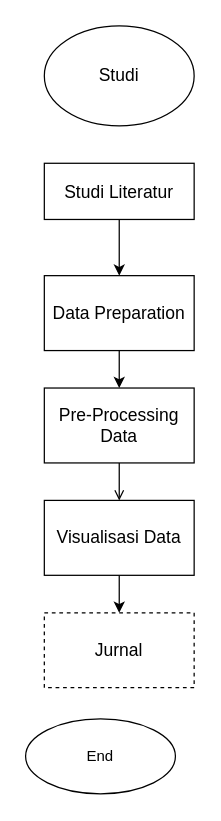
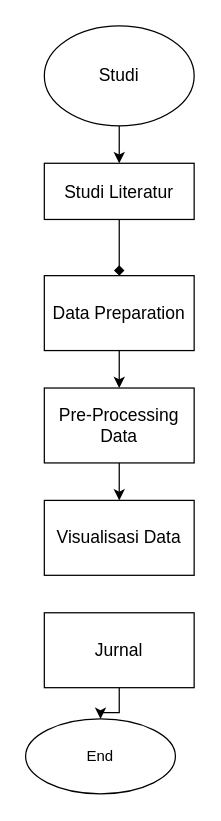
+ <mxCell id="2" value="" style="edgeStyle=orthogonalEdgeStyle;rounded=0;orthogonalLoop=1;jettySize=auto;html=1;fontSize=14;" edge="1" parent="1" source="3" target="5"><mxGeometry relative="1" as="geometry" /></mxCell>
- <mxCell id="4" value="" style="edgeStyle=orthogonalEdgeStyle;rounded=0;orthogonalLoop=1;jettySize=auto;html=1;fontSize=14;" edge="1" parent="1" source="5" target="7"><mxGeometry relative="1" as="geometry" /></mxCell>
+ <mxCell id="4" value="" style="edgeStyle=orthogonalEdgeStyle;rounded=0;orthogonalLoop=1;jettySize=auto;html=1;fontSize=14;endArrow=diamond;" edge="1" parent="1" source="5" target="7"><mxGeometry relative="1" as="geometry" /></mxCell>
- <mxCell id="8" value="" style="edgeStyle=orthogonalEdgeStyle;rounded=0;orthogonalLoop=1;jettySize=auto;html=1;fontSize=14;endArrow=open;" edge="1" parent="1" source="9" target="11"><mxGeometry relative="1" as="geometry" /></mxCell>
+ <mxCell id="8" value="" style="edgeStyle=orthogonalEdgeStyle;rounded=0;orthogonalLoop=1;jettySize=auto;html=1;fontSize=14;" edge="1" parent="1" source="9" target="11"><mxGeometry relative="1" as="geometry" /></mxCell>
- <mxCell id="10" value="" style="edgeStyle=orthogonalEdgeStyle;rounded=0;orthogonalLoop=1;jettySize=auto;html=1;fontSize=14;" edge="1" parent="1" source="11" target="13"><mxGeometry relative="1" as="geometry" /></mxCell>
- <mxCell id="13" value="Jurnal" style="whiteSpace=wrap;html=1;fontSize=14;dashed=1;" vertex="1" parent="1"><mxGeometry x="35" y="490" width="120" height="60" as="geometry" /></mxCell>
+ <mxCell id="13" value="Jurnal" style="whiteSpace=wrap;html=1;fontSize=14;" vertex="1" parent="1"><mxGeometry x="35" y="490" width="120" height="60" as="geometry" /></mxCell>
+ <mxCell id="12" value="" style="edgeStyle=orthogonalEdgeStyle;rounded=0;orthogonalLoop=1;jettySize=auto;html=1;fontSize=14;" edge="1" parent="1" source="13" target="14"><mxGeometry relative="1" as="geometry" /></mxCell>
